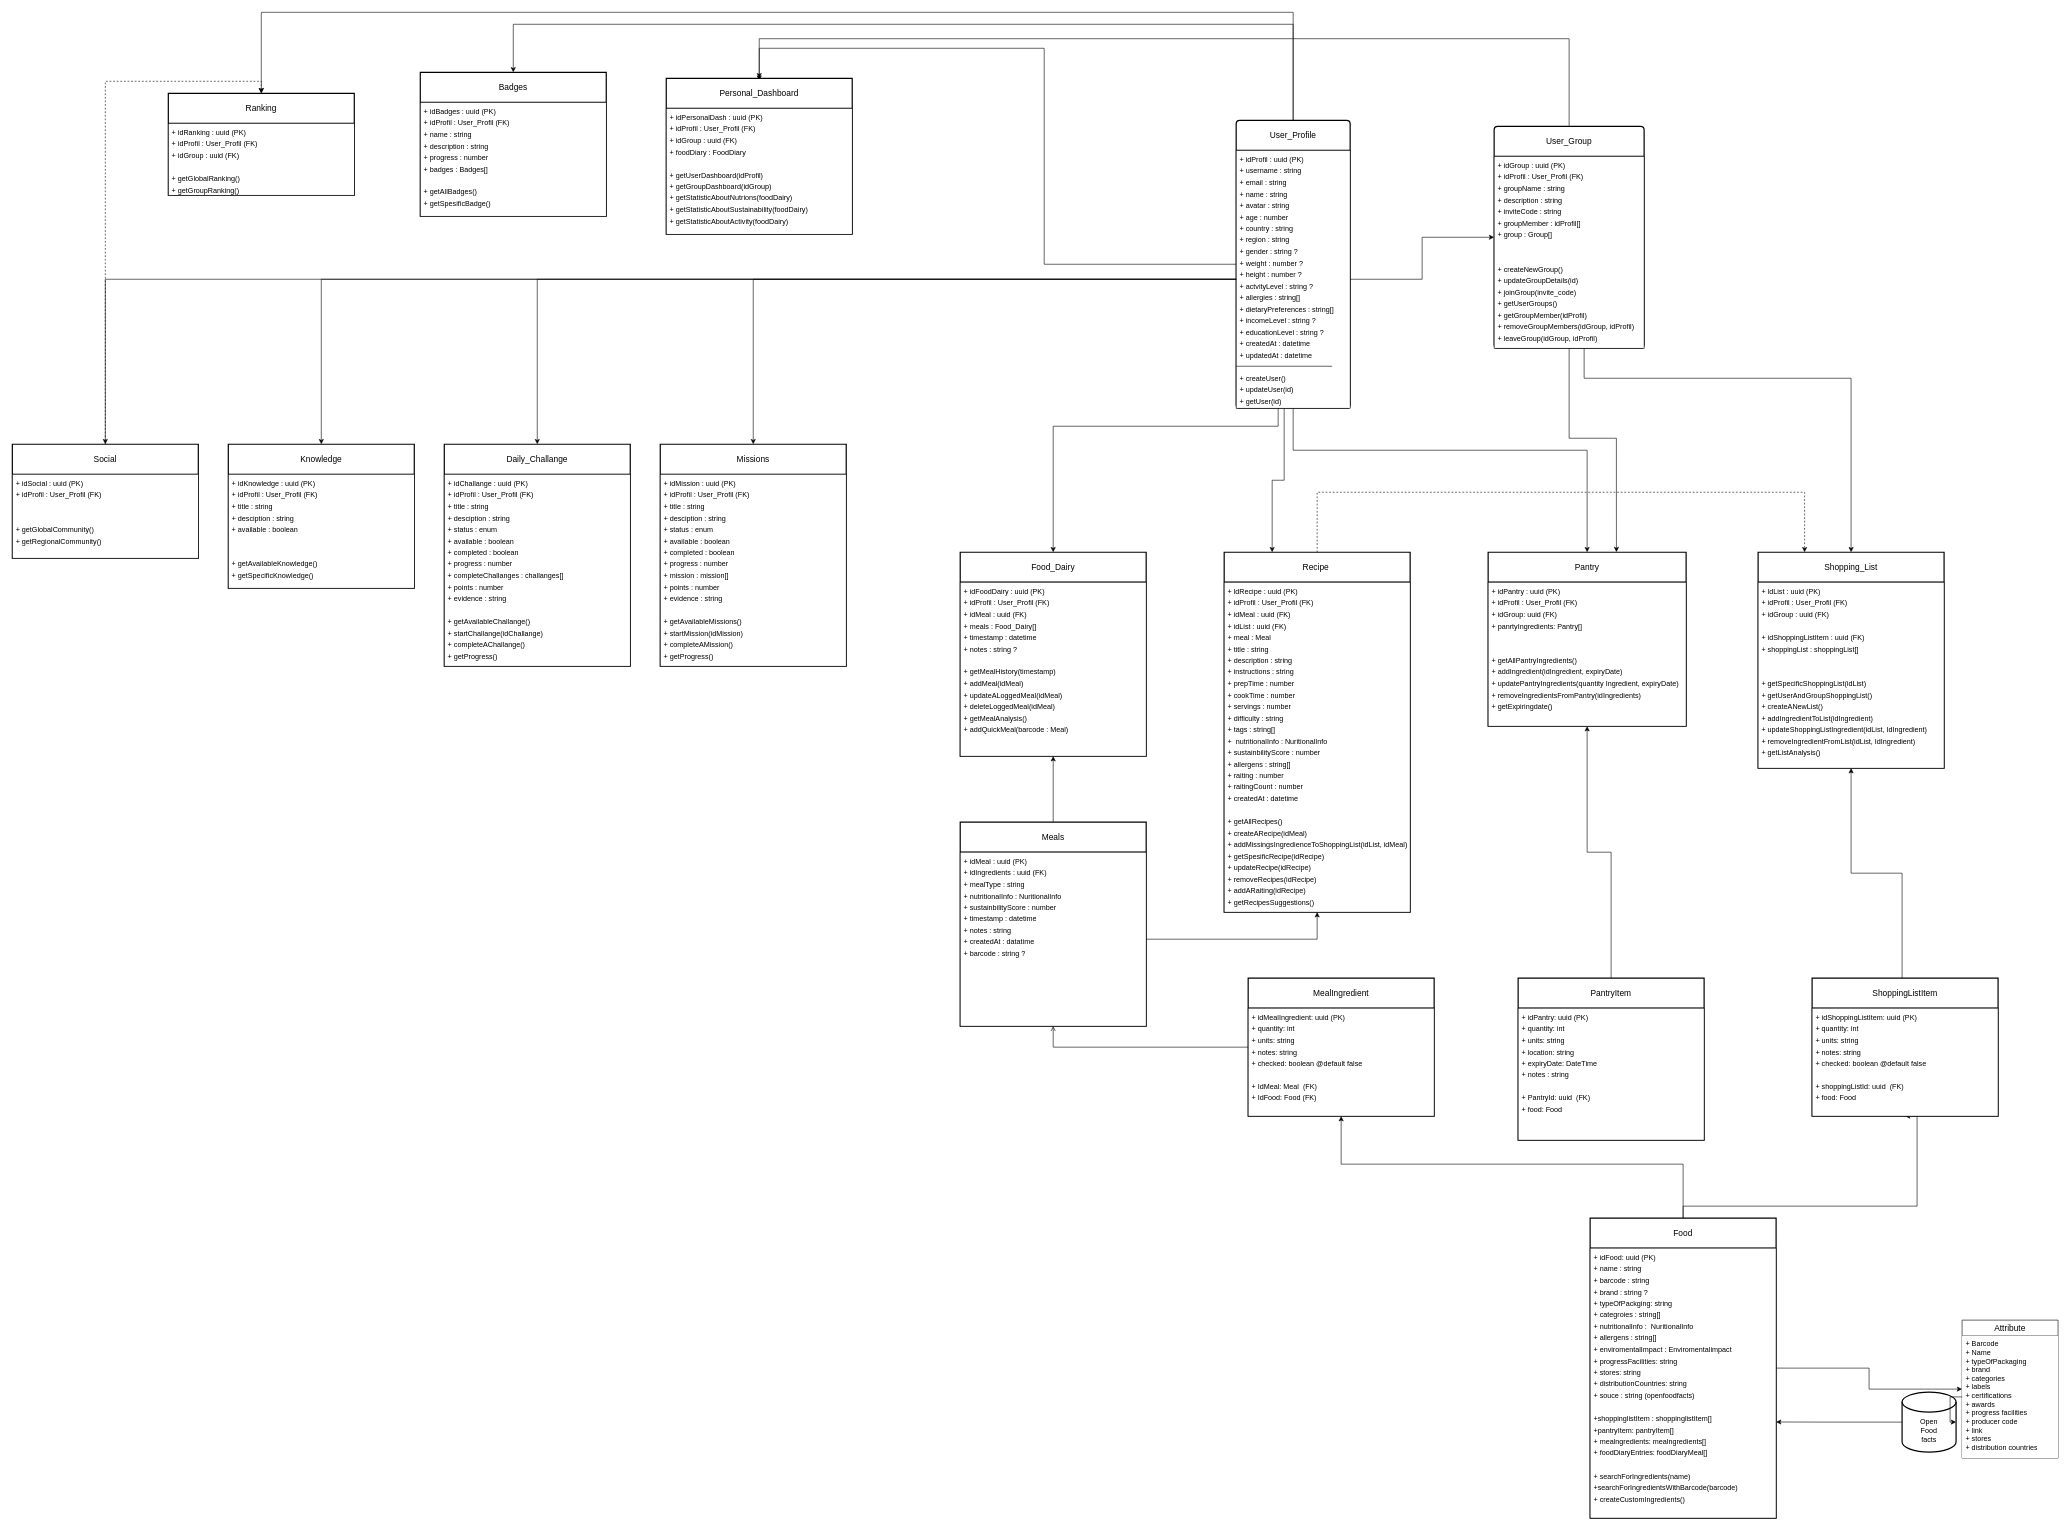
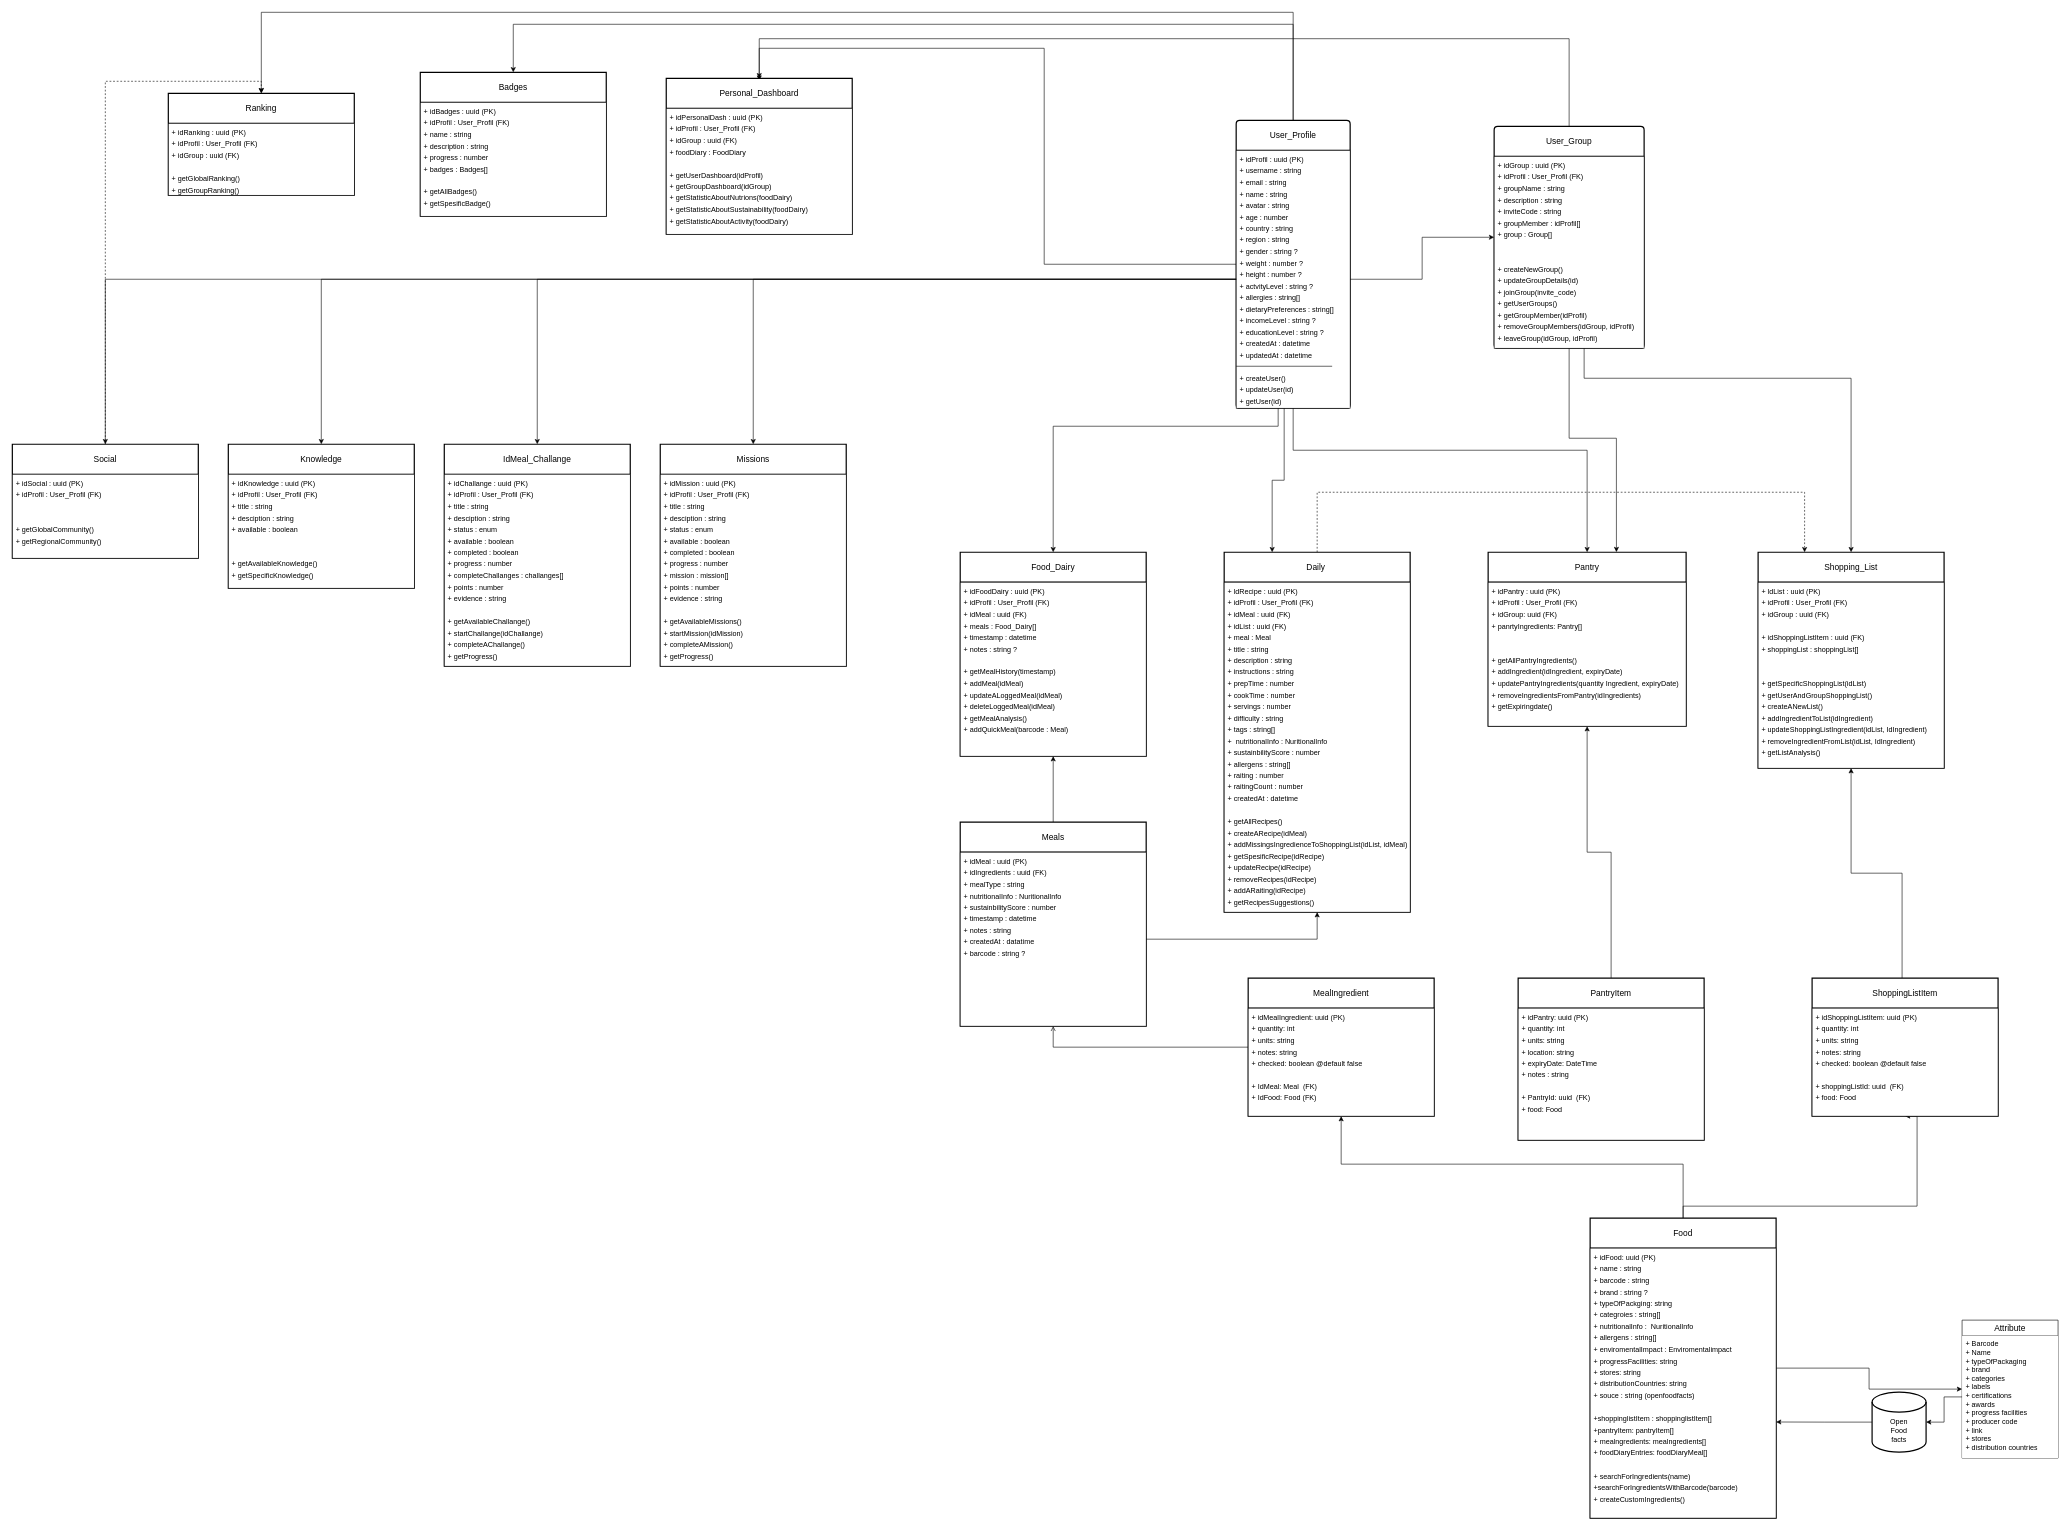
- <mxCell id="26" value="Daily_Challange" style="swimlane;childLayout=stackLayout;horizontal=1;startSize=50;horizontalStack=0;rounded=1;fontSize=14;fontStyle=0;strokeWidth=2;resizeParent=0;resizeLast=1;shadow=0;dashed=0;align=center;arcSize=0;whiteSpace=wrap;html=1;" vertex="1" parent="1"><mxGeometry x="740" y="740" width="310" height="370" as="geometry" /></mxCell>
+ <mxCell id="26" value="IdMeal_Challange" style="swimlane;childLayout=stackLayout;horizontal=1;startSize=50;horizontalStack=0;rounded=1;fontSize=14;fontStyle=0;strokeWidth=2;resizeParent=0;resizeLast=1;shadow=0;dashed=0;align=center;arcSize=0;whiteSpace=wrap;html=1;" vertex="1" parent="1"><mxGeometry x="740" y="740" width="310" height="370" as="geometry" /></mxCell>
- <mxCell id="38" value="Recipe&amp;nbsp;" style="swimlane;childLayout=stackLayout;horizontal=1;startSize=50;horizontalStack=0;rounded=1;fontSize=14;fontStyle=0;strokeWidth=2;resizeParent=0;resizeLast=1;shadow=0;dashed=0;align=center;arcSize=0;whiteSpace=wrap;html=1;" vertex="1" parent="1"><mxGeometry x="2040" y="920" width="310" height="600" as="geometry" /></mxCell>
+ <mxCell id="38" value="Daily&amp;nbsp;" style="swimlane;childLayout=stackLayout;horizontal=1;startSize=50;horizontalStack=0;rounded=1;fontSize=14;fontStyle=0;strokeWidth=2;resizeParent=0;resizeLast=1;shadow=0;dashed=0;align=center;arcSize=0;whiteSpace=wrap;html=1;" vertex="1" parent="1"><mxGeometry x="2040" y="920" width="310" height="600" as="geometry" /></mxCell>
- <mxCell id="51" value="&lt;div&gt;&lt;br&gt;&lt;/div&gt;&lt;div&gt;&lt;br&gt;&lt;/div&gt;Open&lt;div&gt;Food&lt;/div&gt;&lt;div&gt;facts&lt;/div&gt;" style="strokeWidth=2;html=1;shape=mxgraph.flowchart.database;whiteSpace=wrap;" vertex="1" parent="1"><mxGeometry x="3170" y="2320" width="90" height="100" as="geometry" /></mxCell>
+ <mxCell id="51" value="&lt;div&gt;&lt;br&gt;&lt;/div&gt;&lt;div&gt;&lt;br&gt;&lt;/div&gt;Open&lt;div&gt;Food&lt;/div&gt;&lt;div&gt;facts&lt;/div&gt;" style="strokeWidth=2;html=1;shape=mxgraph.flowchart.database;whiteSpace=wrap;" vertex="1" parent="1"><mxGeometry x="3120" y="2320" width="90" height="100" as="geometry" /></mxCell>
